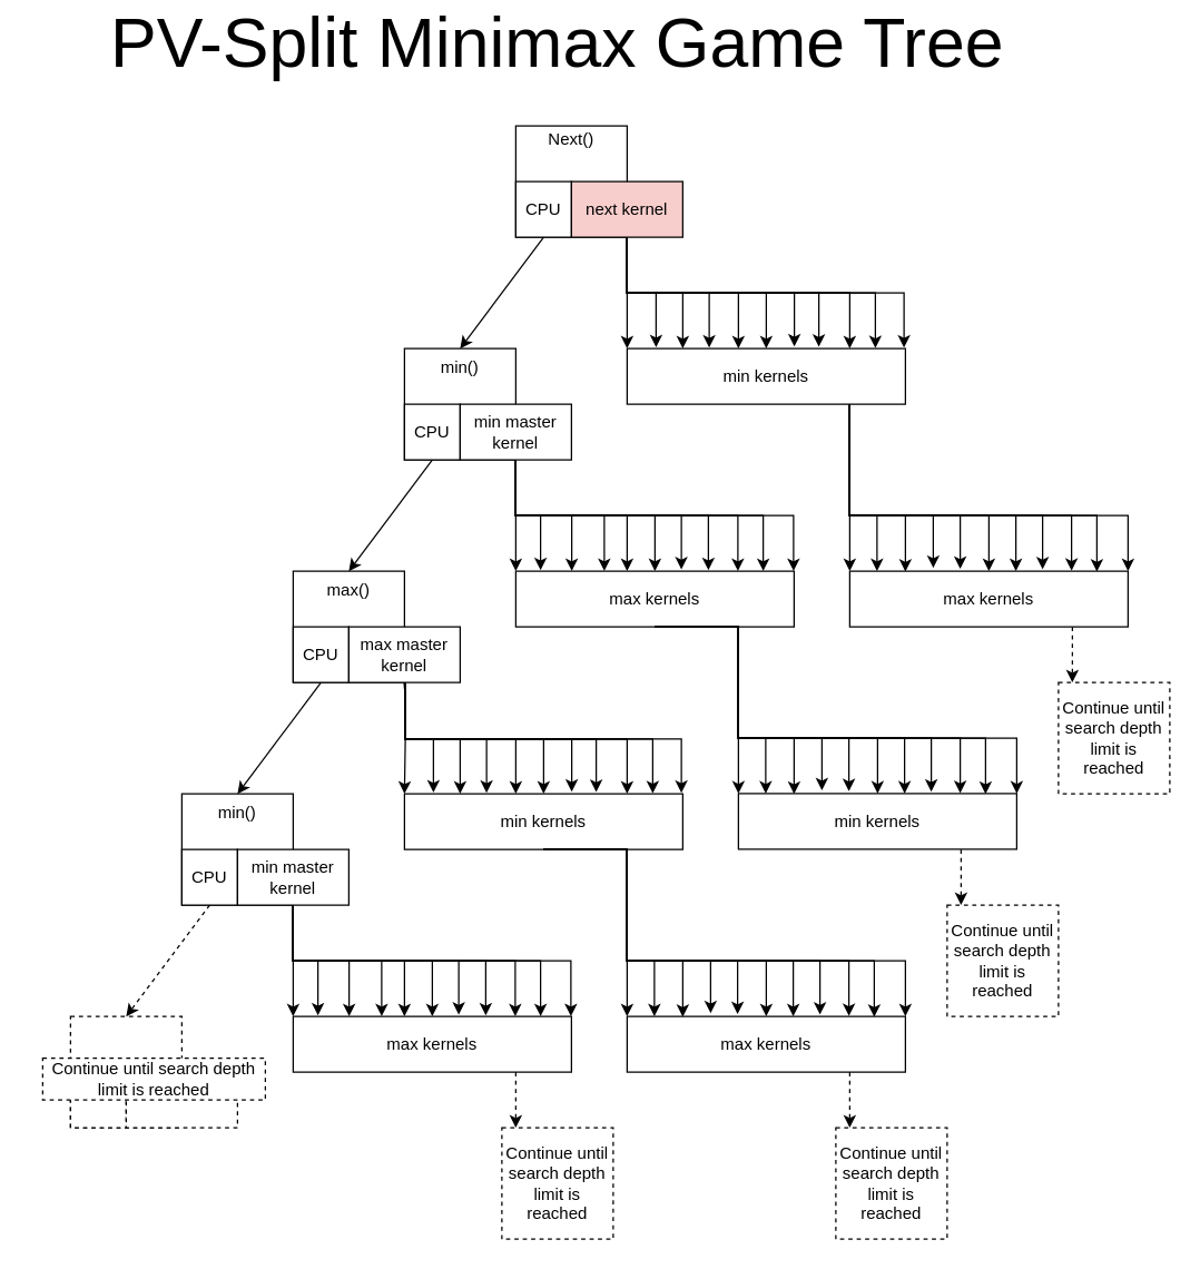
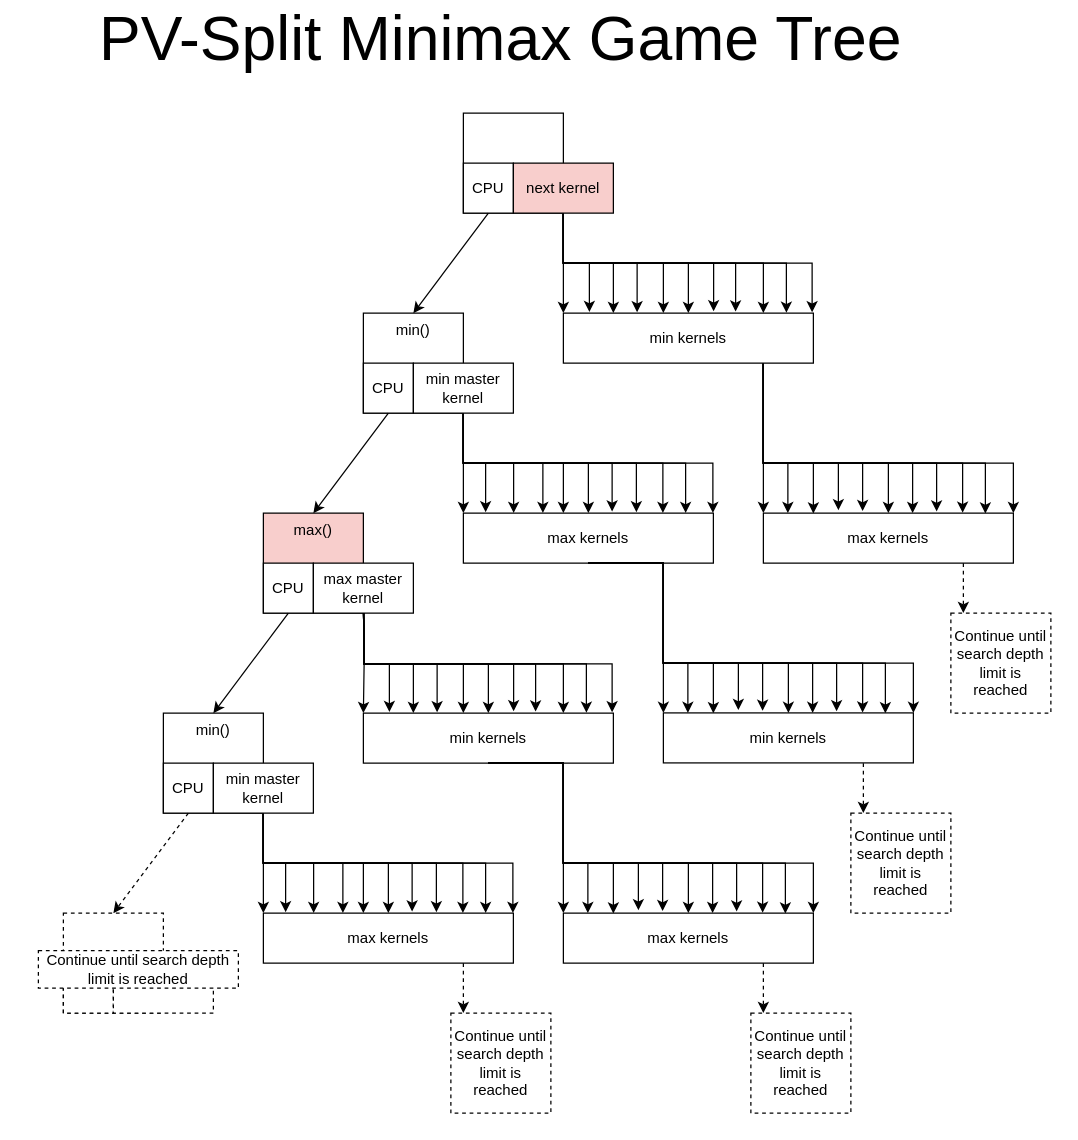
- <mxCell id="3" value="Next()" style="text;html=1;strokeColor=none;fillColor=none;align=center;verticalAlign=middle;whiteSpace=wrap;rounded=0;" vertex="1" parent="1"><mxGeometry x="390" y="90" width="40" height="20" as="geometry" /></mxCell>
- <mxCell id="44" value="max()" style="rounded=0;whiteSpace=wrap;html=1;verticalAlign=top;" vertex="1" parent="1"><mxGeometry x="210" y="410" width="80" height="80" as="geometry" /></mxCell>
+ <mxCell id="44" value="max()" style="rounded=0;whiteSpace=wrap;html=1;verticalAlign=top;fillColor=#f8cecc;" vertex="1" parent="1"><mxGeometry x="210" y="410" width="80" height="80" as="geometry" /></mxCell>
